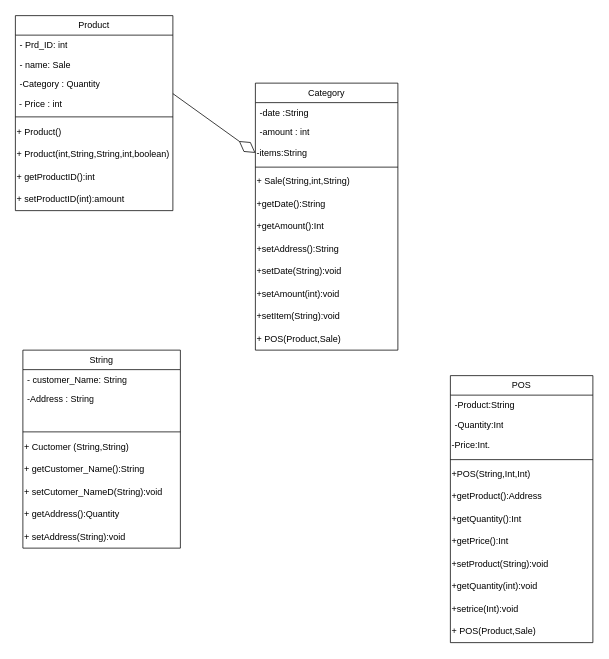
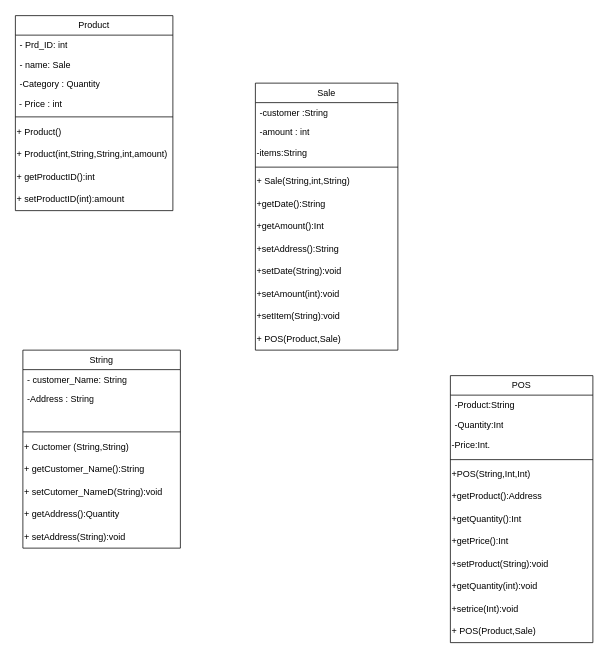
- <mxCell id="12" value="Category" style="swimlane;fontStyle=0;childLayout=stackLayout;horizontal=1;startSize=26;fillColor=none;horizontalStack=0;resizeParent=1;resizeParentMax=0;resizeLast=0;collapsible=1;marginBottom=0;whiteSpace=wrap;html=1;" vertex="1" parent="1"><mxGeometry x="340" y="110" width="190" height="356" as="geometry" /></mxCell>
+ <mxCell id="12" value="Sale" style="swimlane;fontStyle=0;childLayout=stackLayout;horizontal=1;startSize=26;fillColor=none;horizontalStack=0;resizeParent=1;resizeParentMax=0;resizeLast=0;collapsible=1;marginBottom=0;whiteSpace=wrap;html=1;" vertex="1" parent="1"><mxGeometry x="340" y="110" width="190" height="356" as="geometry" /></mxCell>
- <mxCell id="13" value="-date :String" style="text;strokeColor=none;fillColor=none;align=left;verticalAlign=top;spacingLeft=4;spacingRight=4;overflow=hidden;rotatable=0;points=[[0,0.5],[1,0.5]];portConstraint=eastwest;whiteSpace=wrap;html=1;" vertex="1" parent="12"><mxGeometry y="26" width="190" height="26" as="geometry" /></mxCell>
+ <mxCell id="13" value="-customer :String" style="text;strokeColor=none;fillColor=none;align=left;verticalAlign=top;spacingLeft=4;spacingRight=4;overflow=hidden;rotatable=0;points=[[0,0.5],[1,0.5]];portConstraint=eastwest;whiteSpace=wrap;html=1;" vertex="1" parent="12"><mxGeometry y="26" width="190" height="26" as="geometry" /></mxCell>
- <mxCell id="25" value="" style="endArrow=diamondThin;endFill=0;endSize=24;html=1;rounded=0;entryX=0;entryY=0.5;entryDx=0;entryDy=0;exitX=1;exitY=0.5;exitDx=0;exitDy=0;" edge="1" parent="1" source="5" target="15"><mxGeometry width="160" relative="1" as="geometry"><mxPoint x="360" y="110" as="sourcePoint" /><mxPoint x="510" y="110" as="targetPoint" /></mxGeometry></mxCell>
- <mxCell id="8" value="+ Product(int,String,String,int,boolean)" style="text;strokeColor=none;align=left;fillColor=none;html=1;verticalAlign=middle;whiteSpace=wrap;rounded=0;" vertex="1" parent="2"><mxGeometry y="170" width="210" height="30" as="geometry" /></mxCell>
+ <mxCell id="8" value="+ Product(int,String,String,int,amount)" style="text;strokeColor=none;align=left;fillColor=none;html=1;verticalAlign=middle;whiteSpace=wrap;rounded=0;" vertex="1" parent="2"><mxGeometry y="170" width="210" height="30" as="geometry" /></mxCell>
